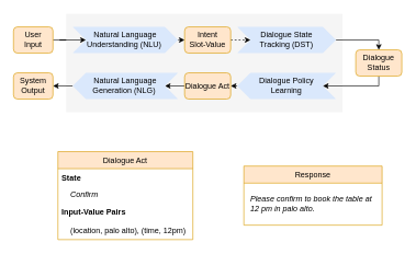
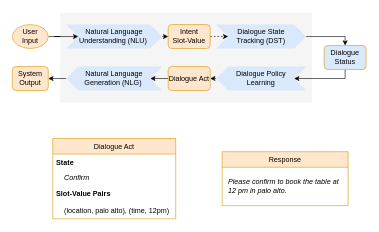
- <mxCell id="4" value="User &lt;br&gt;Input" style="rounded=1;whiteSpace=wrap;html=1;fontSize=12;glass=0;strokeWidth=1;shadow=0;fillColor=#ffe6cc;strokeColor=#d79b00;" parent="1" vertex="1"><mxGeometry x="20" y="40" width="60" height="40" as="geometry" /></mxCell>
+ <mxCell id="4" value="User &lt;br&gt;Input" style="ellipse;whiteSpace=wrap;html=1;fontSize=12;glass=0;strokeWidth=1;shadow=0;fillColor=#ffe6cc;strokeColor=#d79b00;" parent="1" vertex="1"><mxGeometry x="20" y="40" width="60" height="40" as="geometry" /></mxCell>
- <mxCell id="19" value="Dialogue Status" style="rounded=1;whiteSpace=wrap;html=1;fontSize=12;glass=0;strokeWidth=1;shadow=0;fillColor=#ffe6cc;strokeColor=#d79b00;" vertex="1" parent="1"><mxGeometry x="540" y="75" width="70" height="40" as="geometry" /></mxCell>
+ <mxCell id="19" value="Dialogue Status" style="rounded=1;whiteSpace=wrap;html=1;fontSize=12;glass=0;strokeWidth=1;shadow=0;fillColor=#dae8fc;strokeColor=#d79b00;" vertex="1" parent="1"><mxGeometry x="540" y="75" width="70" height="40" as="geometry" /></mxCell>
- <mxCell id="23" value="Input-Value Pairs" style="text;align=left;verticalAlign=top;spacingLeft=4;spacingRight=4;overflow=hidden;rotatable=0;points=[[0,0.5],[1,0.5]];portConstraint=eastwest;fontStyle=1" vertex="1" parent="20"><mxGeometry y="78" width="205" height="28" as="geometry" /></mxCell>
+ <mxCell id="23" value="Slot-Value Pairs" style="text;align=left;verticalAlign=top;spacingLeft=4;spacingRight=4;overflow=hidden;rotatable=0;points=[[0,0.5],[1,0.5]];portConstraint=eastwest;fontStyle=1" vertex="1" parent="20"><mxGeometry y="78" width="205" height="28" as="geometry" /></mxCell>
